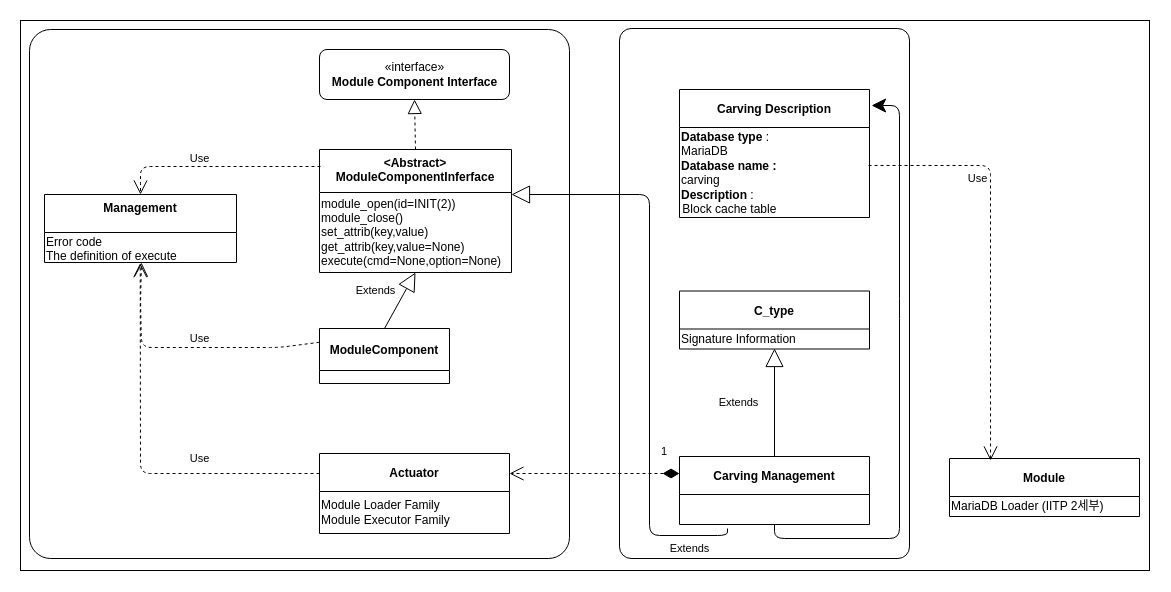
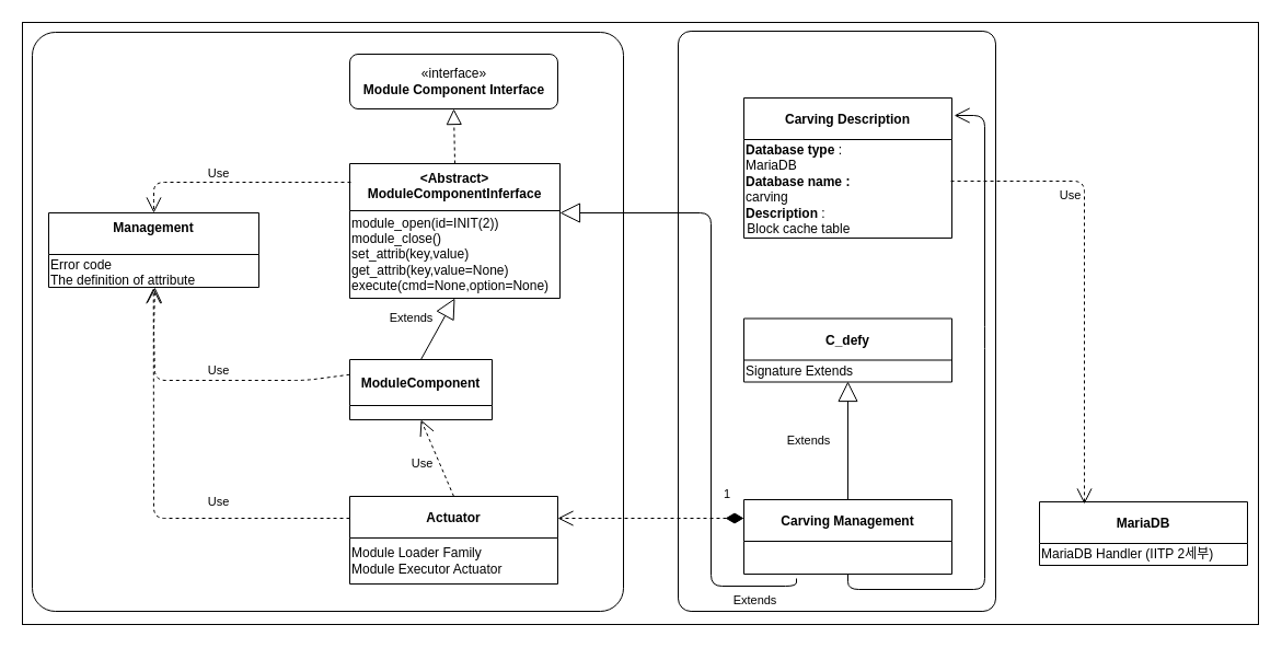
- <mxCell id="12" value="" style="endArrow=classic;endFill=1;endSize=12;html=1;exitX=0.5;exitY=1;exitDx=0;exitDy=0;entryX=1.011;entryY=0.125;entryDx=0;entryDy=0;entryPerimeter=0;" parent="1" source="4" target="10" edge="1"><mxGeometry width="160" relative="1" as="geometry"><mxPoint x="789" y="588" as="sourcePoint" /><mxPoint x="949" y="588" as="targetPoint" /><Array as="points"><mxPoint x="774" y="538" /><mxPoint x="899" y="538" /><mxPoint x="899" y="308" /><mxPoint x="899" y="105" /></Array></mxGeometry></mxCell>
+ <mxCell id="12" value="" style="endArrow=open;endFill=1;endSize=12;html=1;exitX=0.5;exitY=1;exitDx=0;exitDy=0;entryX=1.011;entryY=0.125;entryDx=0;entryDy=0;entryPerimeter=0;" parent="1" source="4" target="10" edge="1"><mxGeometry width="160" relative="1" as="geometry"><mxPoint x="789" y="588" as="sourcePoint" /><mxPoint x="949" y="588" as="targetPoint" /><Array as="points"><mxPoint x="774" y="538" /><mxPoint x="899" y="538" /><mxPoint x="899" y="308" /><mxPoint x="899" y="105" /></Array></mxGeometry></mxCell>
- <mxCell id="28" value="&lt;div style=&quot;text-align: justify&quot;&gt;&lt;span&gt;Error code&lt;/span&gt;&lt;br&gt;&lt;/div&gt;&lt;div style=&quot;text-align: justify&quot;&gt;The definition of execute&lt;/div&gt;" style="text;html=1;resizable=0;points=[];autosize=1;align=left;verticalAlign=top;spacingTop=-4;" parent="27" vertex="1"><mxGeometry y="38" width="192" height="30" as="geometry" /></mxCell>
+ <mxCell id="28" value="&lt;div style=&quot;text-align: justify&quot;&gt;&lt;span&gt;Error code&lt;/span&gt;&lt;br&gt;&lt;/div&gt;&lt;div style=&quot;text-align: justify&quot;&gt;The definition of attribute&lt;/div&gt;" style="text;html=1;resizable=0;points=[];autosize=1;align=left;verticalAlign=top;spacingTop=-4;" parent="27" vertex="1"><mxGeometry y="38" width="192" height="30" as="geometry" /></mxCell>
- <mxCell id="6" value="C_type" style="swimlane;fontStyle=1;childLayout=stackLayout;horizontal=1;startSize=38;fillColor=none;horizontalStack=0;resizeParent=1;resizeParentMax=0;resizeLast=0;collapsible=1;marginBottom=0;" parent="1" vertex="1"><mxGeometry x="679" y="290.5" width="190" height="58" as="geometry"><mxRectangle x="227" y="440" width="220" height="26" as="alternateBounds" /></mxGeometry></mxCell>
+ <mxCell id="6" value="C_defy" style="swimlane;fontStyle=1;childLayout=stackLayout;horizontal=1;startSize=38;fillColor=none;horizontalStack=0;resizeParent=1;resizeParentMax=0;resizeLast=0;collapsible=1;marginBottom=0;" parent="1" vertex="1"><mxGeometry x="679" y="290.5" width="190" height="58" as="geometry"><mxRectangle x="227" y="440" width="220" height="26" as="alternateBounds" /></mxGeometry></mxCell>
- <mxCell id="7" value="&lt;div style=&quot;text-align: justify&quot;&gt;&lt;span&gt;Signature Information&lt;/span&gt;&lt;/div&gt;" style="text;html=1;resizable=0;points=[];autosize=1;align=left;verticalAlign=top;spacingTop=-4;" parent="6" vertex="1"><mxGeometry y="38" width="190" height="20" as="geometry" /></mxCell>
+ <mxCell id="7" value="&lt;div style=&quot;text-align: justify&quot;&gt;&lt;span&gt;Signature Extends&lt;/span&gt;&lt;/div&gt;" style="text;html=1;resizable=0;points=[];autosize=1;align=left;verticalAlign=top;spacingTop=-4;" parent="6" vertex="1"><mxGeometry y="38" width="190" height="20" as="geometry" /></mxCell>
+ <mxCell id="20" value="Use" style="endArrow=open;endSize=12;dashed=1;html=1;exitX=0.5;exitY=0;exitDx=0;exitDy=0;entryX=0.5;entryY=1;entryDx=0;entryDy=0;" parent="1" source="18" target="17" edge="1"><mxGeometry x="0.036" y="15" width="160" relative="1" as="geometry"><mxPoint x="549" y="729" as="sourcePoint" /><mxPoint x="709" y="729" as="targetPoint" /><mxPoint as="offset" /></mxGeometry></mxCell>
- <mxCell id="8" value="Module" style="swimlane;fontStyle=1;childLayout=stackLayout;horizontal=1;startSize=38;fillColor=none;horizontalStack=0;resizeParent=1;resizeParentMax=0;resizeLast=0;collapsible=1;marginBottom=0;" parent="1" vertex="1"><mxGeometry x="949" y="458" width="190" height="58" as="geometry"><mxRectangle x="227" y="440" width="220" height="26" as="alternateBounds" /></mxGeometry></mxCell>
+ <mxCell id="8" value="MariaDB" style="swimlane;fontStyle=1;childLayout=stackLayout;horizontal=1;startSize=38;fillColor=none;horizontalStack=0;resizeParent=1;resizeParentMax=0;resizeLast=0;collapsible=1;marginBottom=0;" parent="1" vertex="1"><mxGeometry x="949" y="458" width="190" height="58" as="geometry"><mxRectangle x="227" y="440" width="220" height="26" as="alternateBounds" /></mxGeometry></mxCell>
- <mxCell id="9" value="&lt;div style=&quot;text-align: justify&quot;&gt;&lt;span&gt;MariaDB Loader (IITP 2세부)&lt;/span&gt;&lt;/div&gt;" style="text;html=1;resizable=0;points=[];autosize=1;align=left;verticalAlign=top;spacingTop=-4;" parent="8" vertex="1"><mxGeometry y="38" width="190" height="20" as="geometry" /></mxCell>
+ <mxCell id="9" value="&lt;div style=&quot;text-align: justify&quot;&gt;&lt;span&gt;MariaDB Handler (IITP 2세부)&lt;/span&gt;&lt;/div&gt;" style="text;html=1;resizable=0;points=[];autosize=1;align=left;verticalAlign=top;spacingTop=-4;" parent="8" vertex="1"><mxGeometry y="38" width="190" height="20" as="geometry" /></mxCell>
- <mxCell id="19" value="Module Loader Family&lt;br&gt;Module Executor Family" style="text;html=1;strokeColor=none;fillColor=none;align=left;verticalAlign=middle;whiteSpace=wrap;rounded=0;" parent="18" vertex="1"><mxGeometry y="38" width="190" height="42" as="geometry" /></mxCell>
+ <mxCell id="19" value="Module Loader Family&lt;br&gt;Module Executor Actuator" style="text;html=1;strokeColor=none;fillColor=none;align=left;verticalAlign=middle;whiteSpace=wrap;rounded=0;" parent="18" vertex="1"><mxGeometry y="38" width="190" height="42" as="geometry" /></mxCell>
